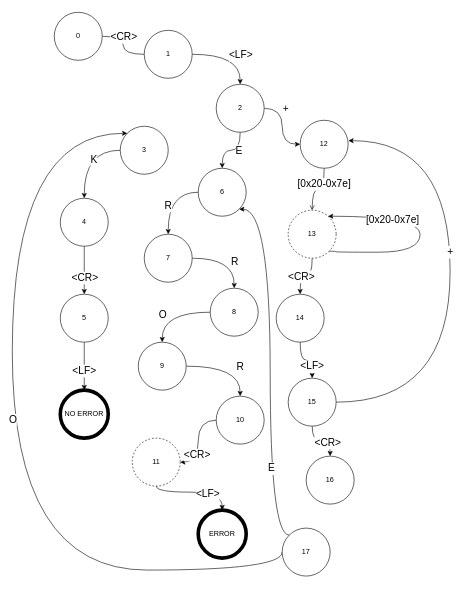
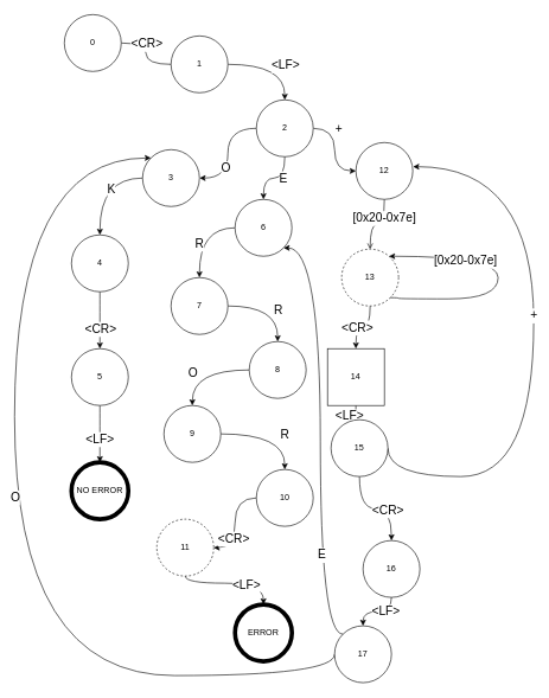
+ <mxCell id="8" value="" style="edgeStyle=orthogonalEdgeStyle;curved=1;orthogonalLoop=1;jettySize=auto;html=1;fontSize=17;" parent="1" source="14" target="17" edge="1"><mxGeometry relative="1" as="geometry" /></mxCell>
+ <mxCell id="9" value="O" style="edgeLabel;html=1;align=center;verticalAlign=middle;resizable=0;points=[];fontSize=17;" parent="8" vertex="1" connectable="0"><mxGeometry x="0.28" y="-4" relative="1" as="geometry"><mxPoint as="offset" /></mxGeometry></mxCell>
- <mxCell id="54" value="14" style="ellipse;whiteSpace=wrap;html=1;aspect=fixed;gradientColor=#ffffff;" parent="1" vertex="1"><mxGeometry x="460" y="490" width="80" height="80" as="geometry" /></mxCell>
+ <mxCell id="54" value="14" style="whiteSpace=wrap;html=1;aspect=fixed;gradientColor=#ffffff;rounded=0;" parent="1" vertex="1"><mxGeometry x="460" y="490" width="80" height="80" as="geometry" /></mxCell>
- <mxCell id="59" value="15" style="ellipse;whiteSpace=wrap;html=1;aspect=fixed;gradientColor=#ffffff;" parent="1" vertex="1"><mxGeometry x="480" y="630" width="80" height="80" as="geometry" /></mxCell>
+ <mxCell id="59" value="15" style="ellipse;whiteSpace=wrap;html=1;aspect=fixed;gradientColor=#ffffff;" parent="1" vertex="1"><mxGeometry x="465" y="590" width="80" height="80" as="geometry" /></mxCell>
+ <mxCell id="60" value="" style="edgeStyle=orthogonalEdgeStyle;curved=1;orthogonalLoop=1;jettySize=auto;html=1;fontSize=17;" parent="1" source="62" target="67" edge="1"><mxGeometry relative="1" as="geometry" /></mxCell>
+ <mxCell id="61" value="&amp;lt;LF&amp;gt;" style="edgeLabel;html=1;align=center;verticalAlign=middle;resizable=0;points=[];fontSize=17;" parent="60" vertex="1" connectable="0"><mxGeometry x="-0.283" relative="1" as="geometry"><mxPoint as="offset" /></mxGeometry></mxCell>
